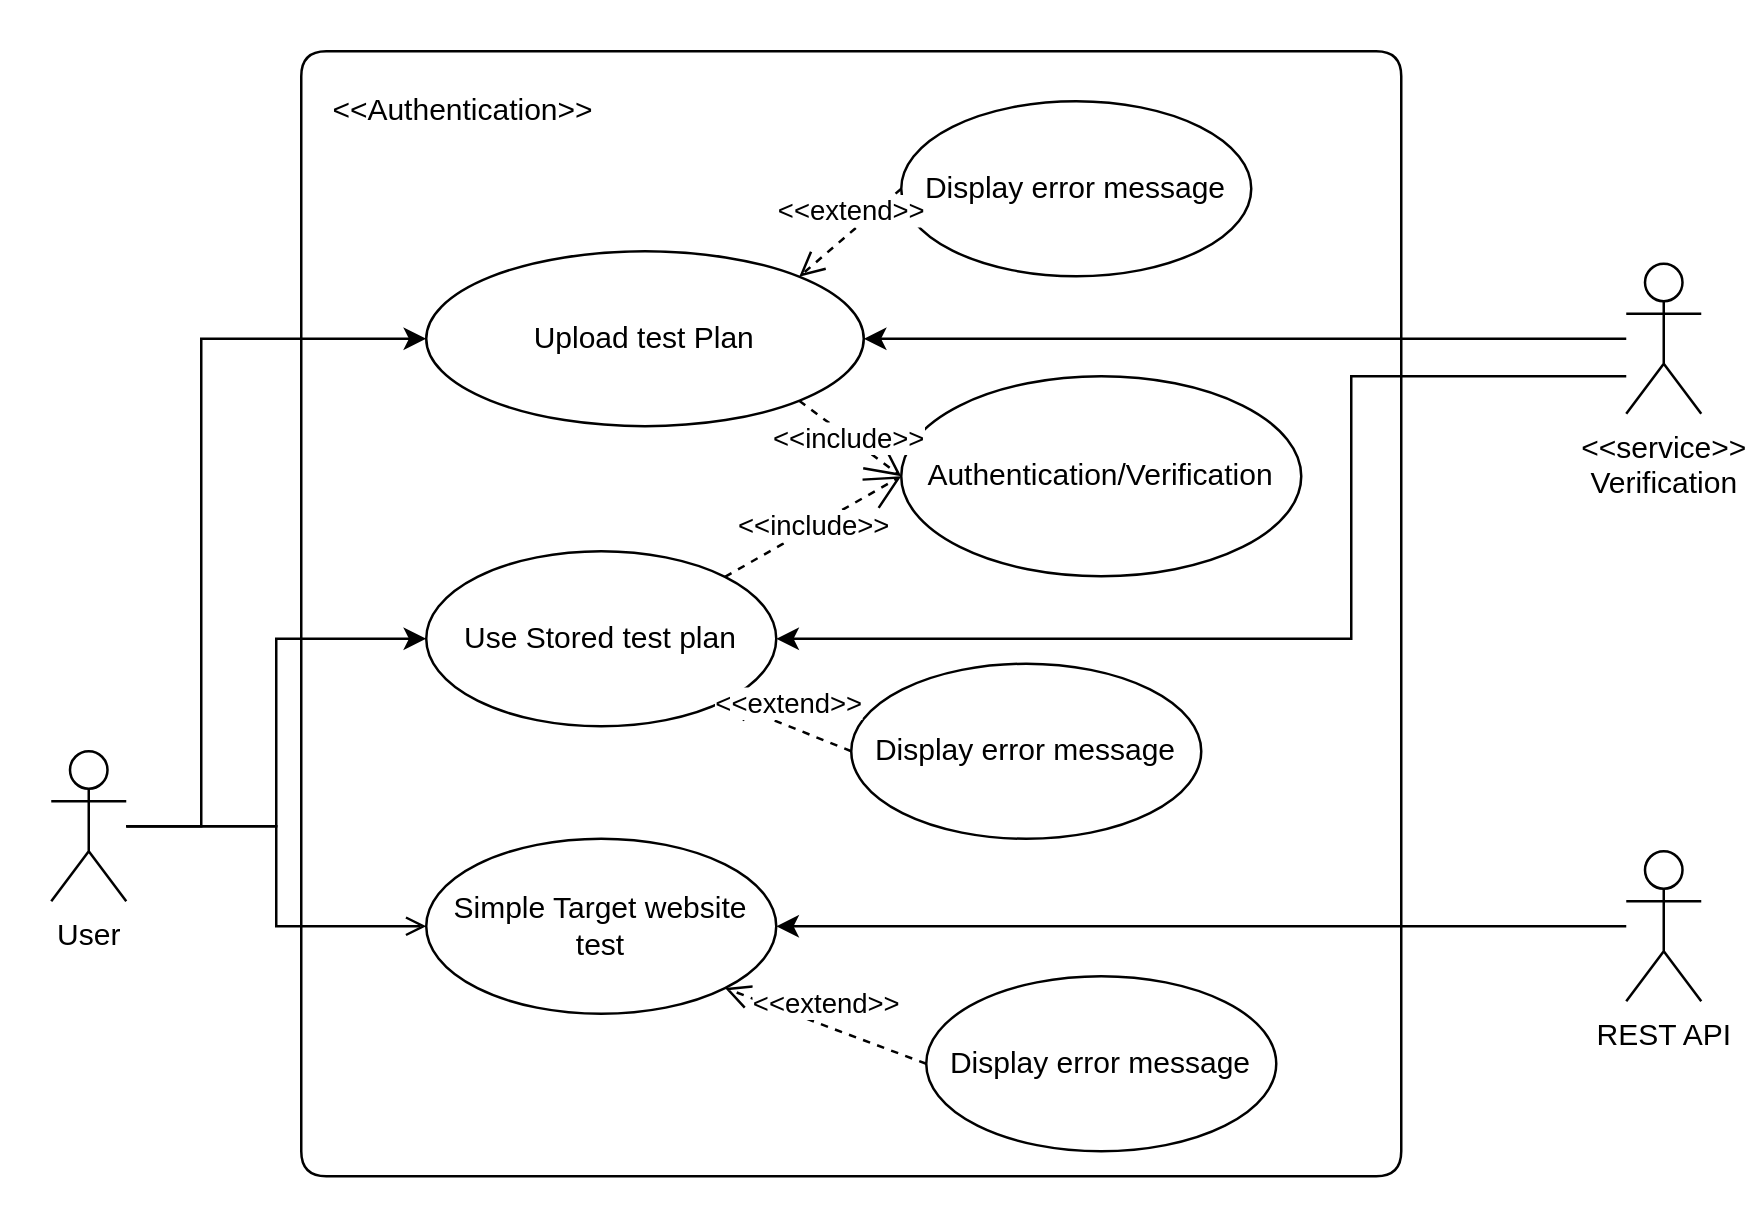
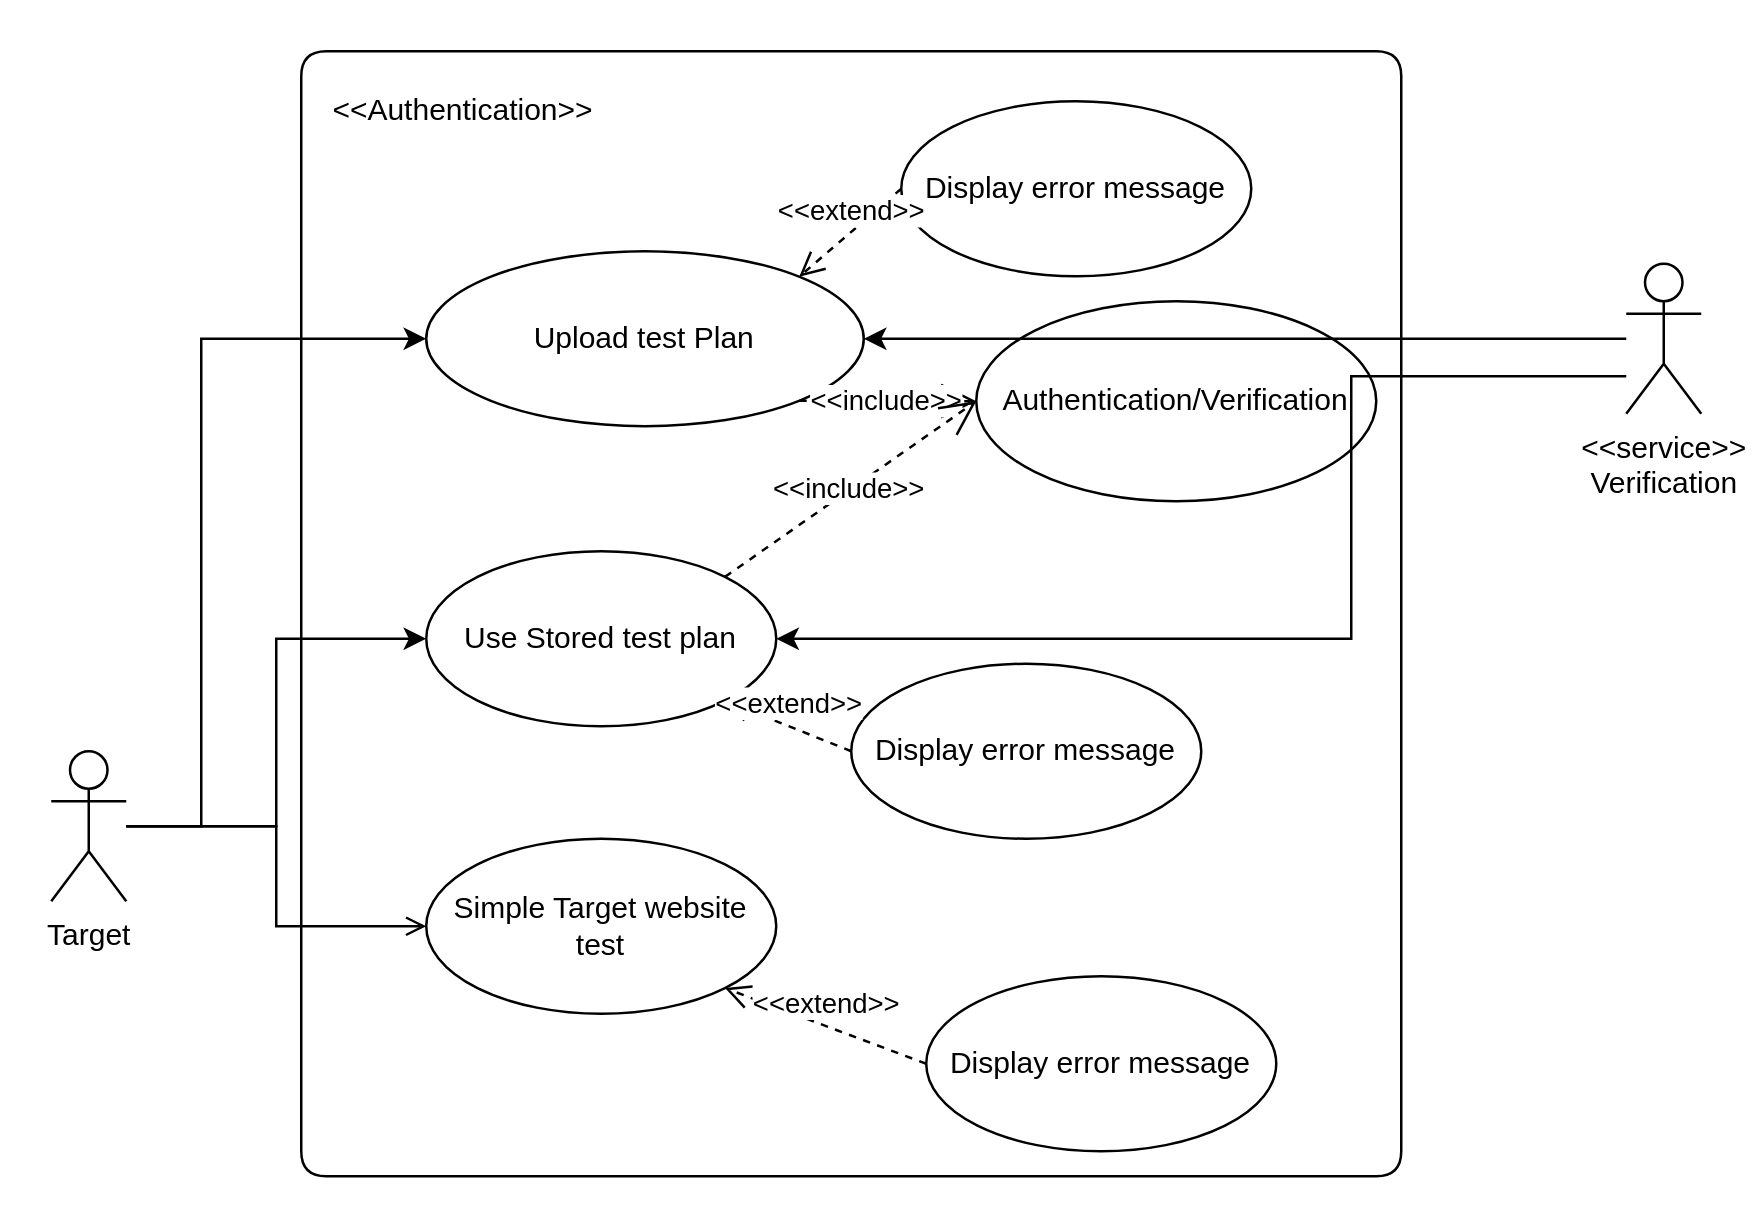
- <mxCell id="14" value="Authentication/Verification" style="ellipse;whiteSpace=wrap;html=1;" vertex="1" parent="1"><mxGeometry x="360" y="150" width="160" height="80" as="geometry" /></mxCell>
+ <mxCell id="14" value="Authentication/Verification" style="ellipse;whiteSpace=wrap;html=1;" vertex="1" parent="1"><mxGeometry x="390" y="120" width="160" height="80" as="geometry" /></mxCell>
- <mxCell id="12" style="edgeStyle=orthogonalEdgeStyle;rounded=0;orthogonalLoop=1;jettySize=auto;html=1;entryX=1;entryY=0.5;entryDx=0;entryDy=0;" edge="1" parent="1" source="13" target="24"><mxGeometry relative="1" as="geometry" /></mxCell>
- <mxCell id="13" value="REST API" style="shape=umlActor;verticalLabelPosition=bottom;verticalAlign=top;html=1;" vertex="1" parent="1"><mxGeometry x="650" y="340" width="30" height="60" as="geometry" /></mxCell>
- <mxCell id="8" value="User" style="shape=umlActor;verticalLabelPosition=bottom;verticalAlign=top;html=1;outlineConnect=0;" vertex="1" parent="1"><mxGeometry x="20" y="300" width="30" height="60" as="geometry" /></mxCell>
+ <mxCell id="8" value="Target" style="shape=umlActor;verticalLabelPosition=bottom;verticalAlign=top;html=1;outlineConnect=0;" vertex="1" parent="1"><mxGeometry x="20" y="300" width="30" height="60" as="geometry" /></mxCell>
